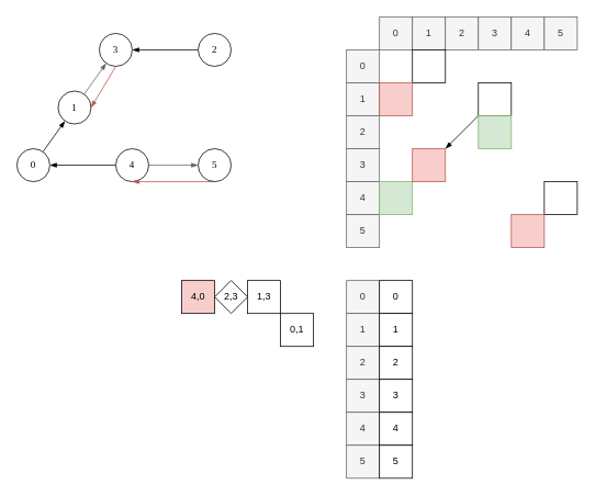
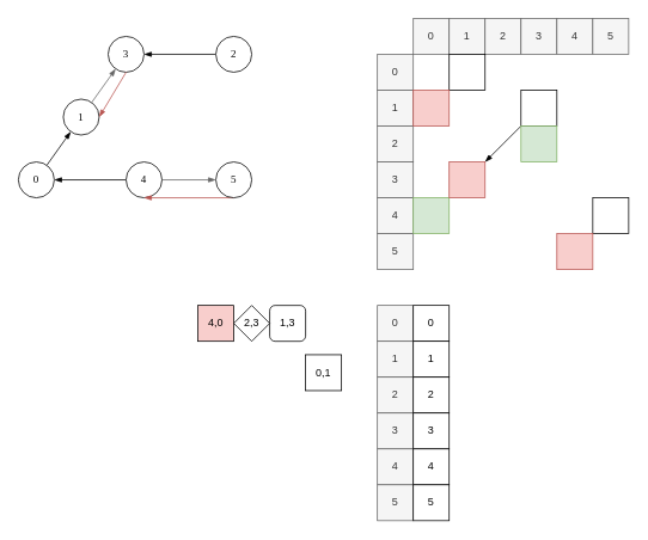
- <mxCell id="37" value="1,3" style="rounded=0;whiteSpace=wrap;html=1;" vertex="1" parent="1"><mxGeometry x="300" y="340" width="40" height="40" as="geometry" /></mxCell>
+ <mxCell id="37" value="1,3" style="whiteSpace=wrap;html=1;rounded=1;" vertex="1" parent="1"><mxGeometry x="300" y="340" width="40" height="40" as="geometry" /></mxCell>
- <mxCell id="36" value="0,1" style="rounded=0;whiteSpace=wrap;html=1;" vertex="1" parent="1"><mxGeometry x="340" y="380" width="40" height="40" as="geometry" /></mxCell>
+ <mxCell id="36" value="0,1" style="rounded=0;whiteSpace=wrap;html=1;" vertex="1" parent="1"><mxGeometry x="340" y="395" width="40" height="40" as="geometry" /></mxCell>
